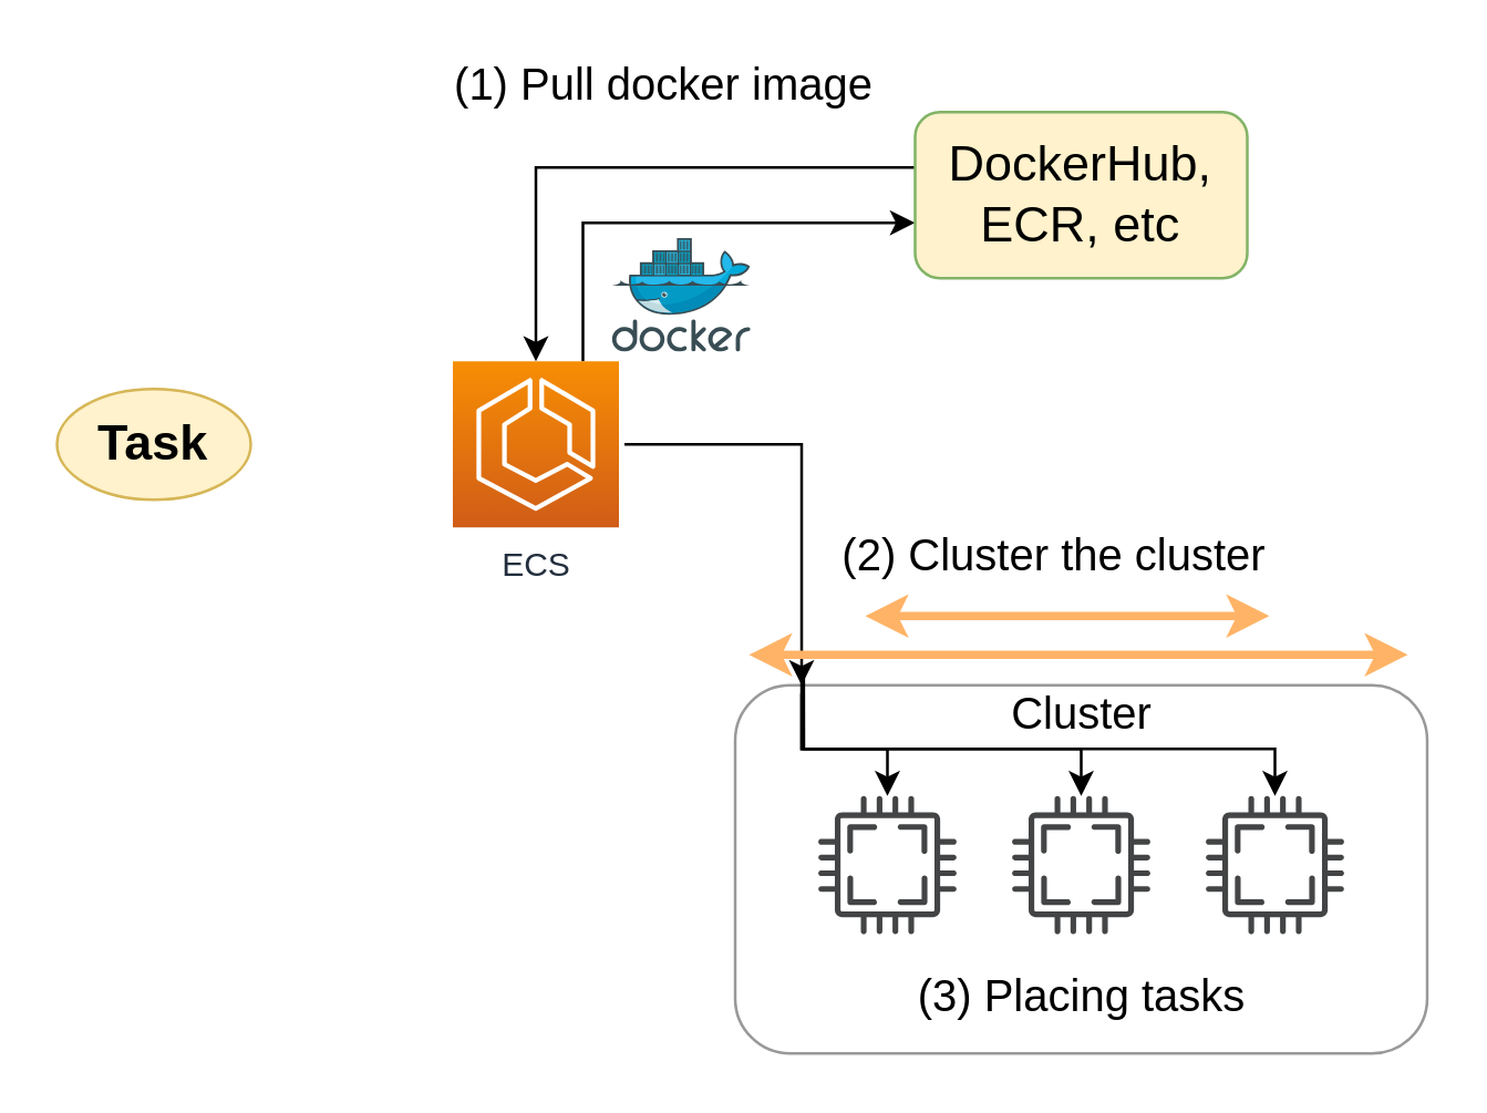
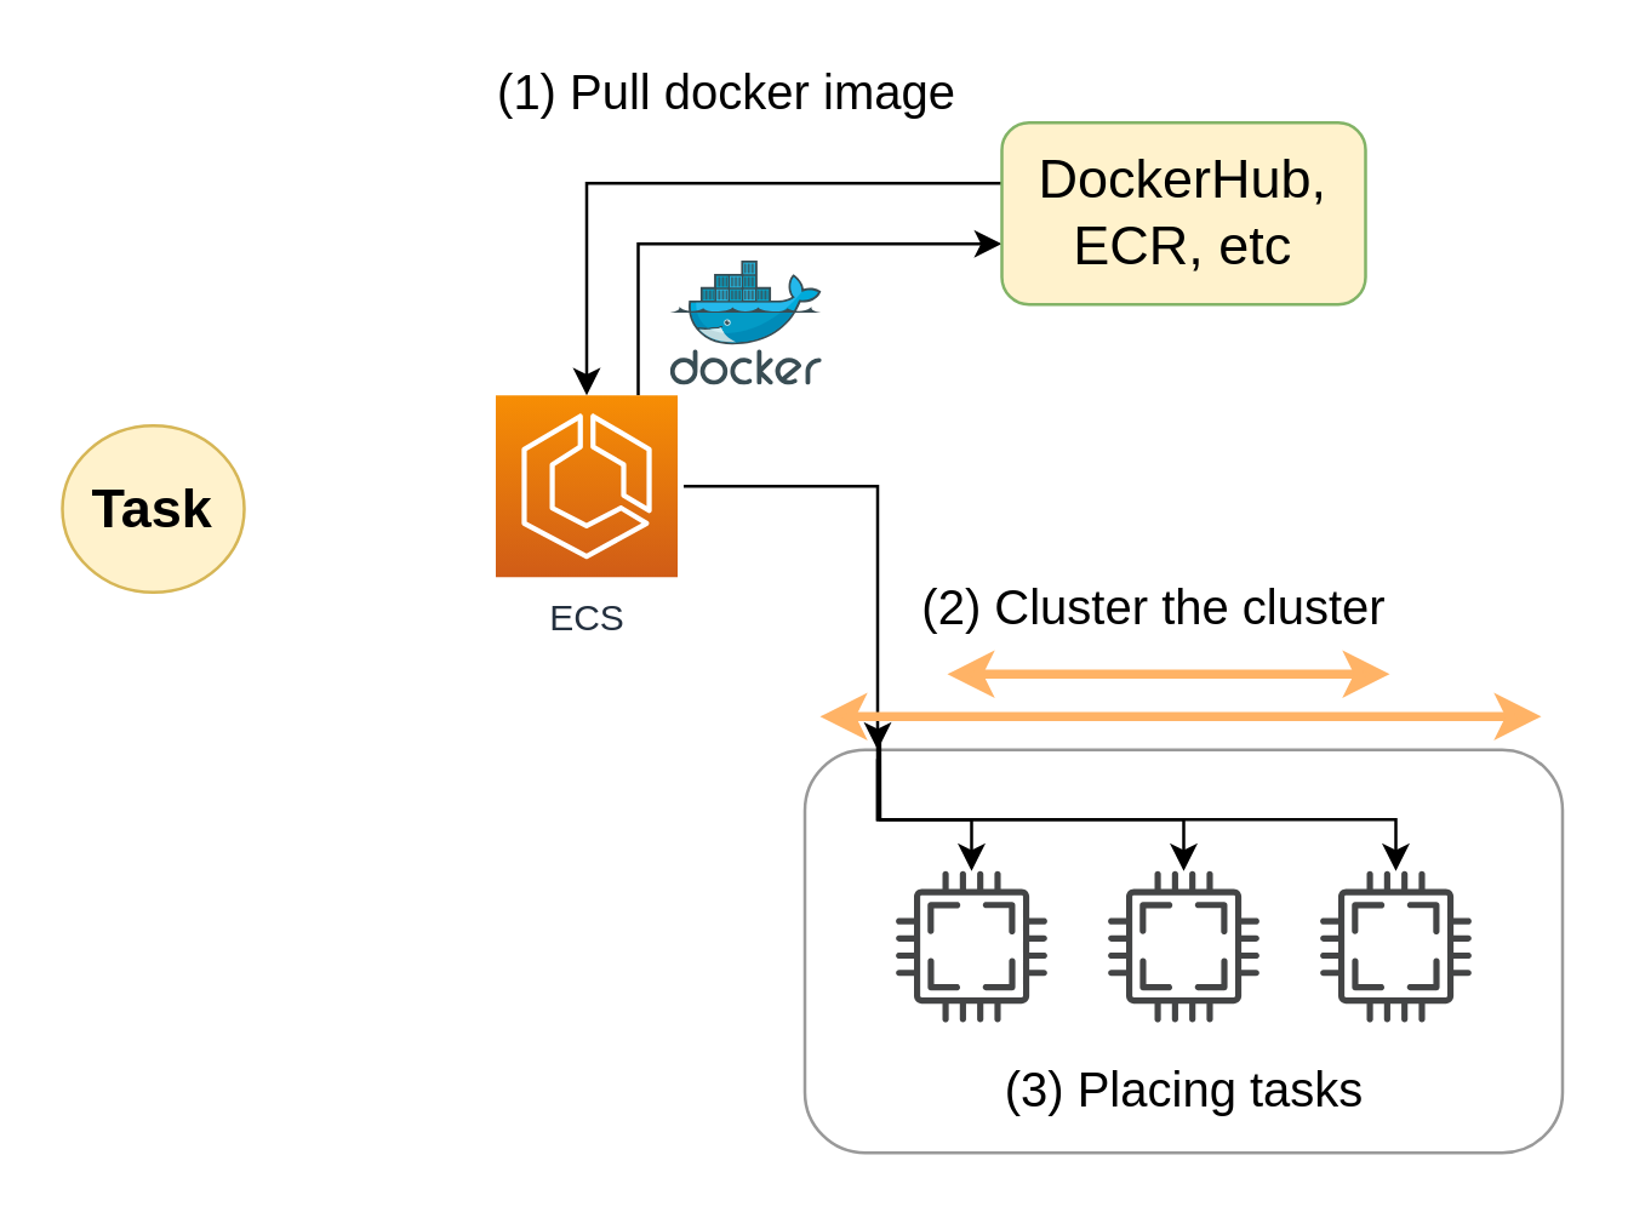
- <mxCell id="12" value="Task" style="ellipse;whiteSpace=wrap;html=1;fillColor=#fff2cc;fontSize=18;fontStyle=1;strokeColor=#d6b656;" vertex="1" parent="1"><mxGeometry x="20" y="140" width="70" height="40" as="geometry" /></mxCell>
+ <mxCell id="12" value="Task" style="ellipse;whiteSpace=wrap;html=1;fillColor=#fff2cc;fontSize=18;fontStyle=1;strokeColor=#d6b656;" vertex="1" parent="1"><mxGeometry x="20" y="140" width="60" height="55" as="geometry" /></mxCell>
- <mxCell id="16" value="Cluster" style="text;html=1;align=center;verticalAlign=middle;resizable=0;points=[];autosize=1;fontSize=16;" vertex="1" parent="1"><mxGeometry x="355" y="247" width="70" height="20" as="geometry" /></mxCell>
